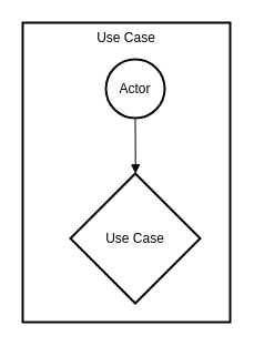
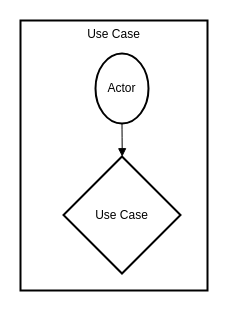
- <mxCell id="3" value="Actor" style="ellipse;aspect=fixed;strokeWidth=2;whiteSpace=wrap;" vertex="1" parent="2"><mxGeometry x="75" y="33" width="53" height="53" as="geometry" /></mxCell>
+ <mxCell id="3" value="Actor" style="ellipse;aspect=fixed;strokeWidth=2;whiteSpace=wrap;" vertex="1" parent="2"><mxGeometry x="75" y="33" width="53" height="70" as="geometry" /></mxCell>
